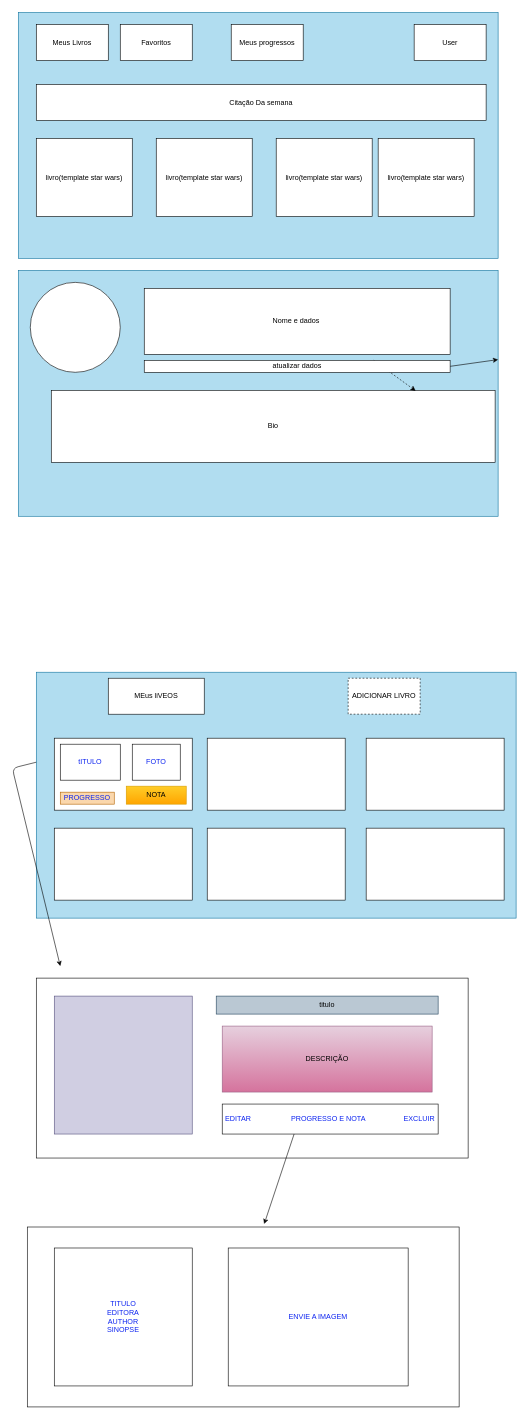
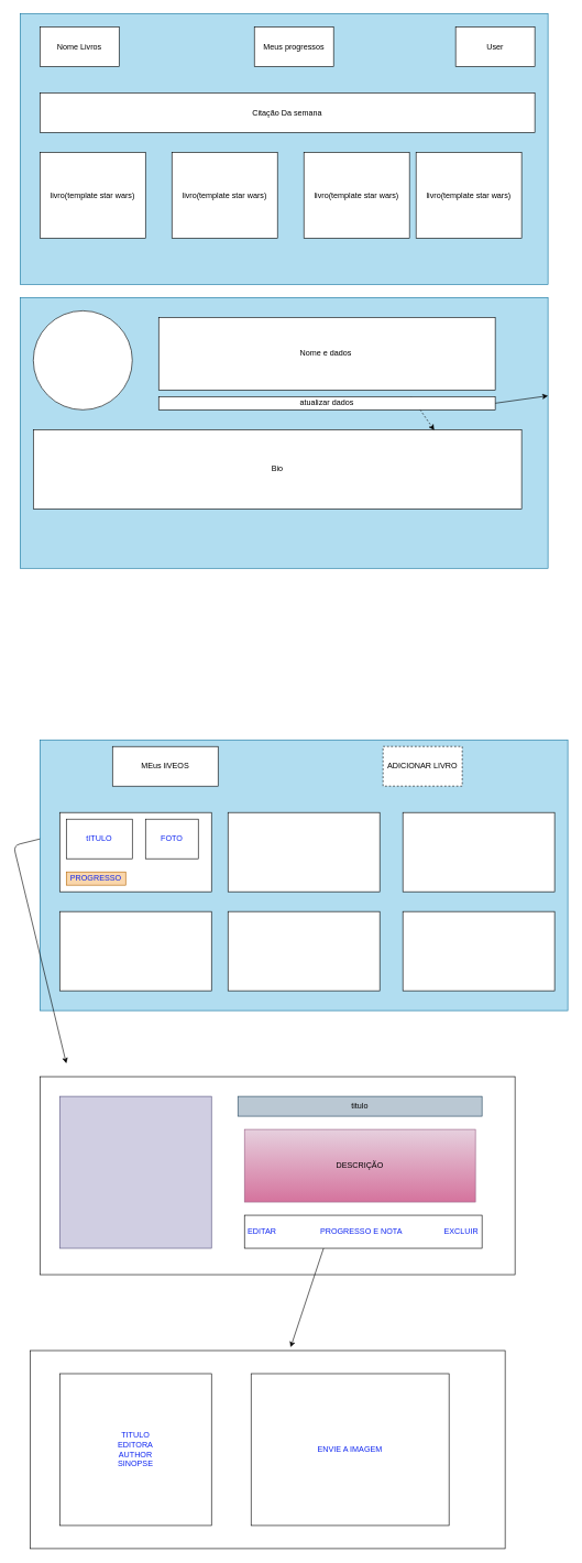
- <mxCell id="4" value="Meus Livros" style="rounded=0;whiteSpace=wrap;html=1;" vertex="1" parent="1"><mxGeometry x="60" y="40" width="120" height="60" as="geometry" /></mxCell>
+ <mxCell id="4" value="Nome Livros" style="rounded=0;whiteSpace=wrap;html=1;" vertex="1" parent="1"><mxGeometry x="60" y="40" width="120" height="60" as="geometry" /></mxCell>
- <mxCell id="5" value="Favoritos" style="rounded=0;whiteSpace=wrap;html=1;" vertex="1" parent="1"><mxGeometry x="200" y="40" width="120" height="60" as="geometry" /></mxCell>
- <mxCell id="15" value="Bio" style="rounded=0;whiteSpace=wrap;html=1;" vertex="1" parent="1"><mxGeometry x="85" y="650" width="740" height="120" as="geometry" /></mxCell>
+ <mxCell id="15" value="Bio" style="rounded=0;whiteSpace=wrap;html=1;" vertex="1" parent="1"><mxGeometry x="50" y="650" width="740" height="120" as="geometry" /></mxCell>
- <mxCell id="20" value="MEus liVEOS" style="rounded=0;whiteSpace=wrap;html=1;" vertex="1" parent="1"><mxGeometry x="180" y="1130" width="160" height="60" as="geometry" /></mxCell>
+ <mxCell id="20" value="MEus liVEOS" style="rounded=0;whiteSpace=wrap;html=1;" vertex="1" parent="1"><mxGeometry x="170" y="1130" width="160" height="60" as="geometry" /></mxCell>
- <mxCell id="41" value="NOTA" style="rounded=0;whiteSpace=wrap;html=1;fillColor=#ffcd28;gradientColor=#ffa500;strokeColor=#d79b00;" vertex="1" parent="1"><mxGeometry x="210" y="1310" width="100" height="30" as="geometry" /></mxCell>
